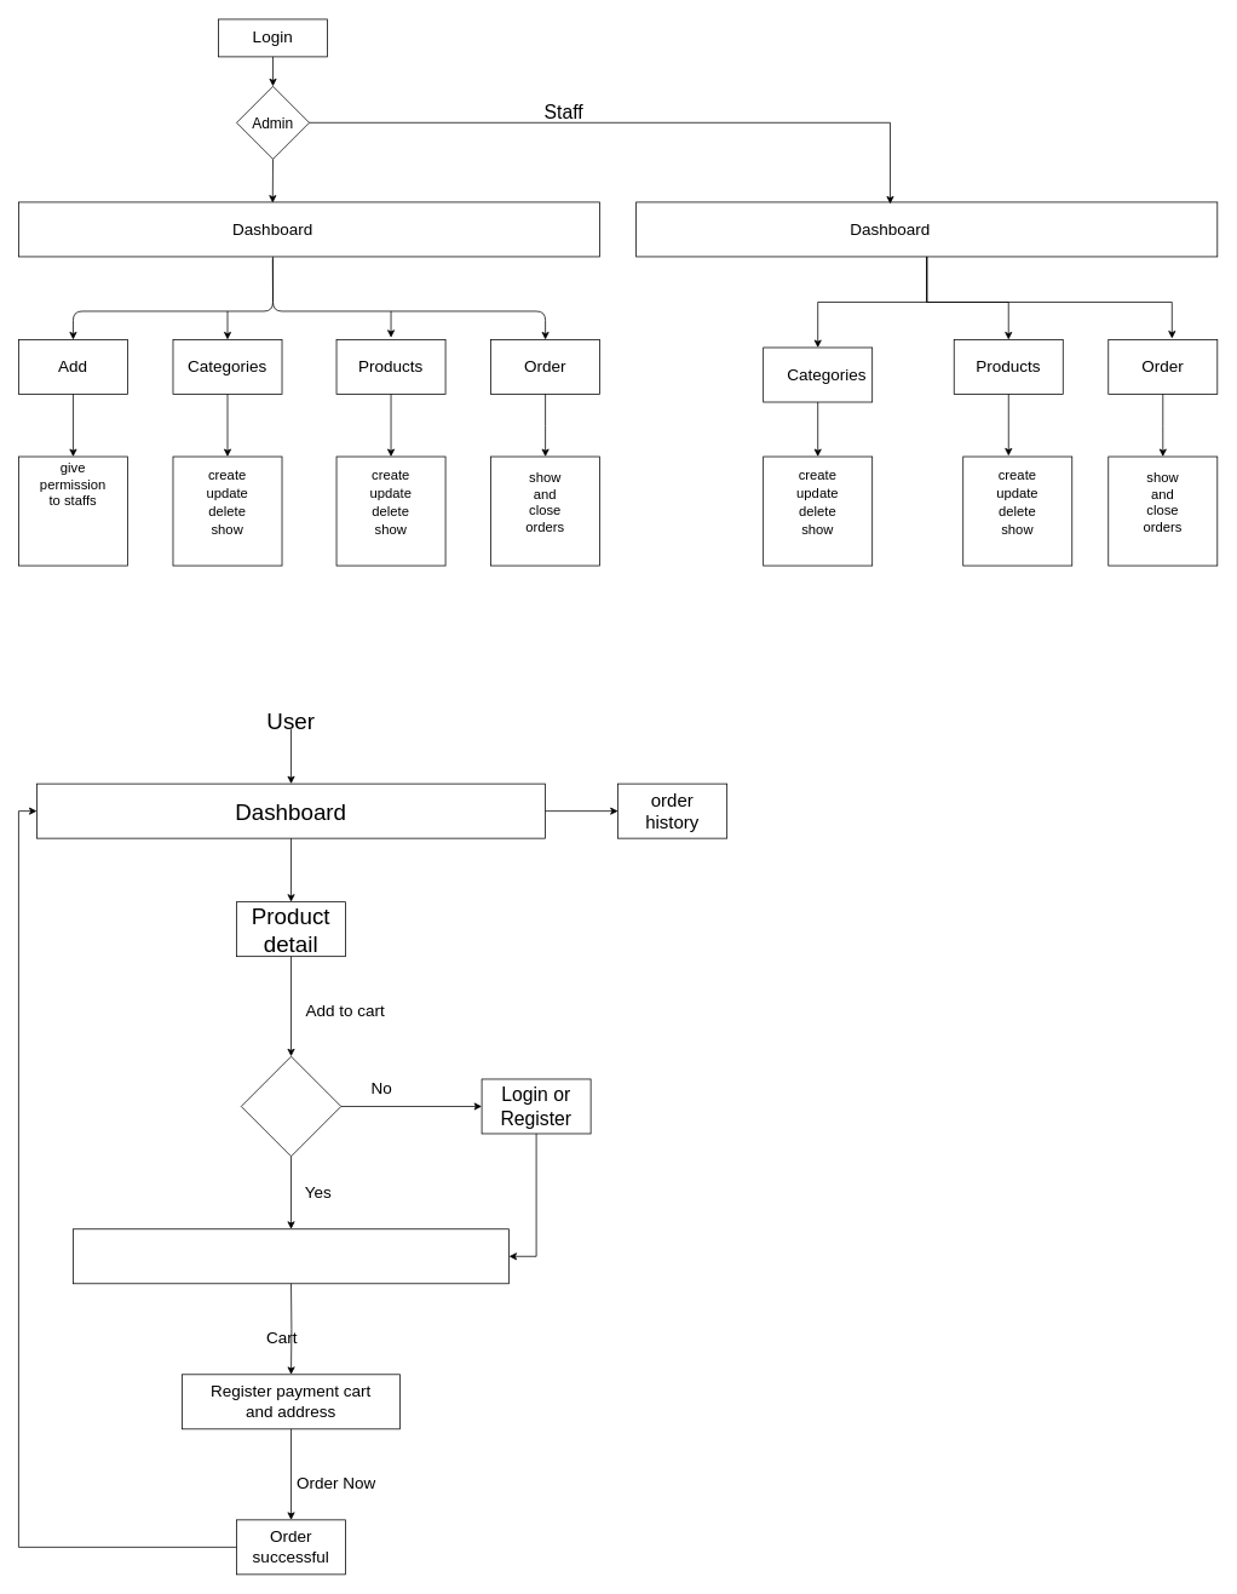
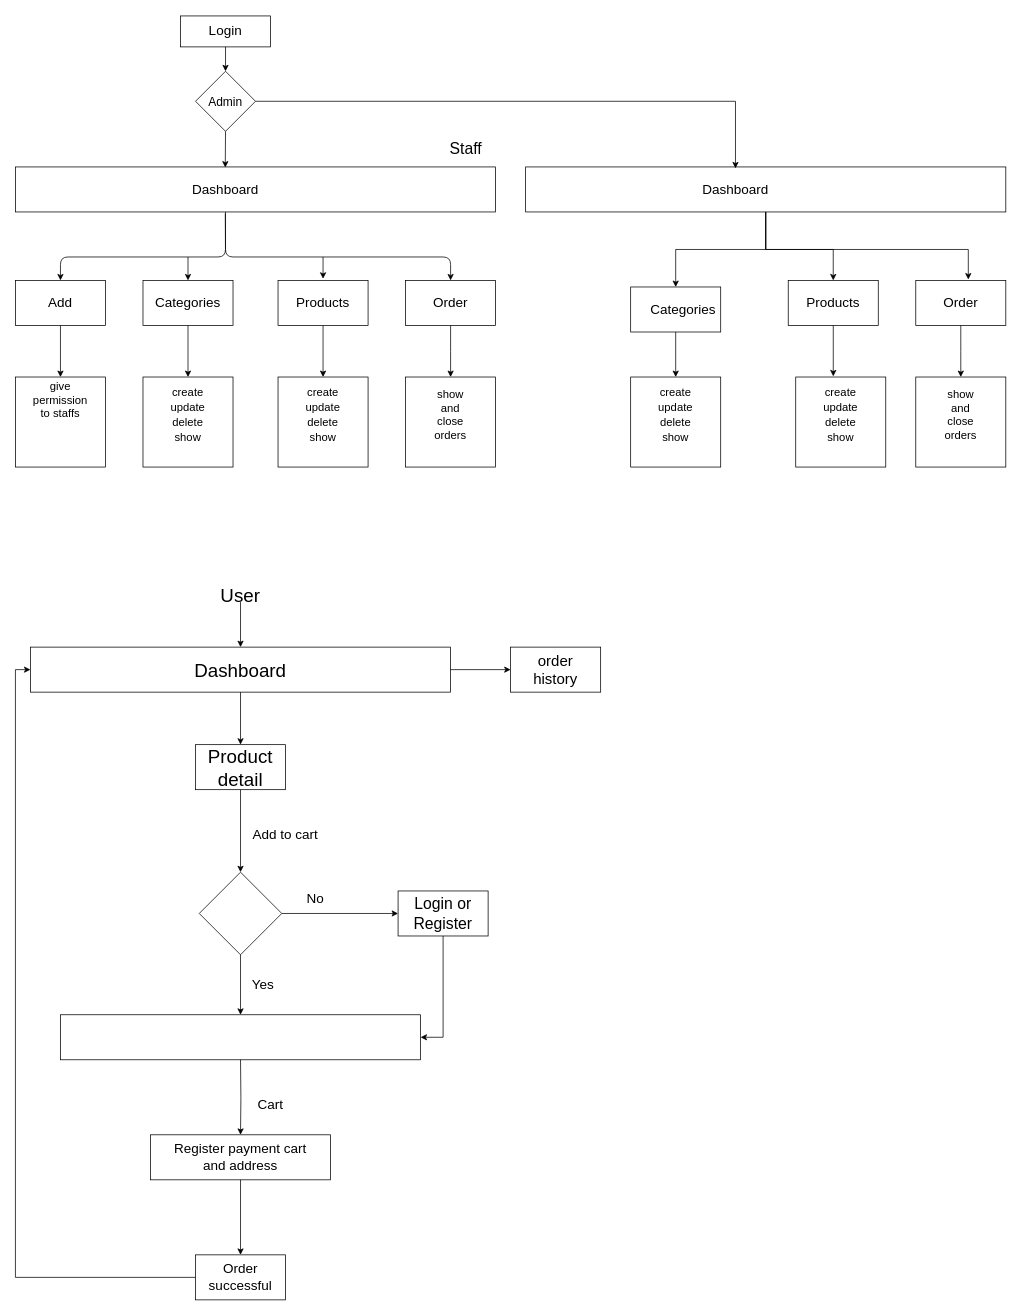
- <mxCell id="38" value="&lt;font style=&quot;font-size: 21px&quot;&gt;Staff&lt;/font&gt;" style="text;html=1;align=center;verticalAlign=middle;resizable=0;points=[];autosize=1;strokeColor=none;" parent="1" vertex="1"><mxGeometry x="590" y="112" width="60" height="20" as="geometry" /></mxCell>
+ <mxCell id="38" value="&lt;font style=&quot;font-size: 21px&quot;&gt;Staff&lt;/font&gt;" style="text;html=1;align=center;verticalAlign=middle;resizable=0;points=[];autosize=1;strokeColor=none;" parent="1" vertex="1"><mxGeometry x="590" y="187" width="60" height="20" as="geometry" /></mxCell>
- <mxCell id="101" value="&lt;font style=&quot;font-size: 18px&quot;&gt;Cart&lt;/font&gt;" style="text;html=1;strokeColor=none;fillColor=none;align=center;verticalAlign=middle;whiteSpace=wrap;rounded=0;" parent="79" vertex="1"><mxGeometry x="230" y="680" width="120" height="20" as="geometry" /></mxCell>
+ <mxCell id="101" value="&lt;font style=&quot;font-size: 18px&quot;&gt;Cart&lt;/font&gt;" style="text;html=1;strokeColor=none;fillColor=none;align=center;verticalAlign=middle;whiteSpace=wrap;rounded=0;" parent="79" vertex="1"><mxGeometry x="280" y="680" width="120" height="20" as="geometry" /></mxCell>
- <mxCell id="104" value="&lt;span style=&quot;font-size: 18px&quot;&gt;Order Now&lt;/span&gt;" style="text;html=1;strokeColor=none;fillColor=none;align=center;verticalAlign=middle;whiteSpace=wrap;rounded=0;" parent="79" vertex="1"><mxGeometry x="290" y="840" width="120" height="20" as="geometry" /></mxCell>
